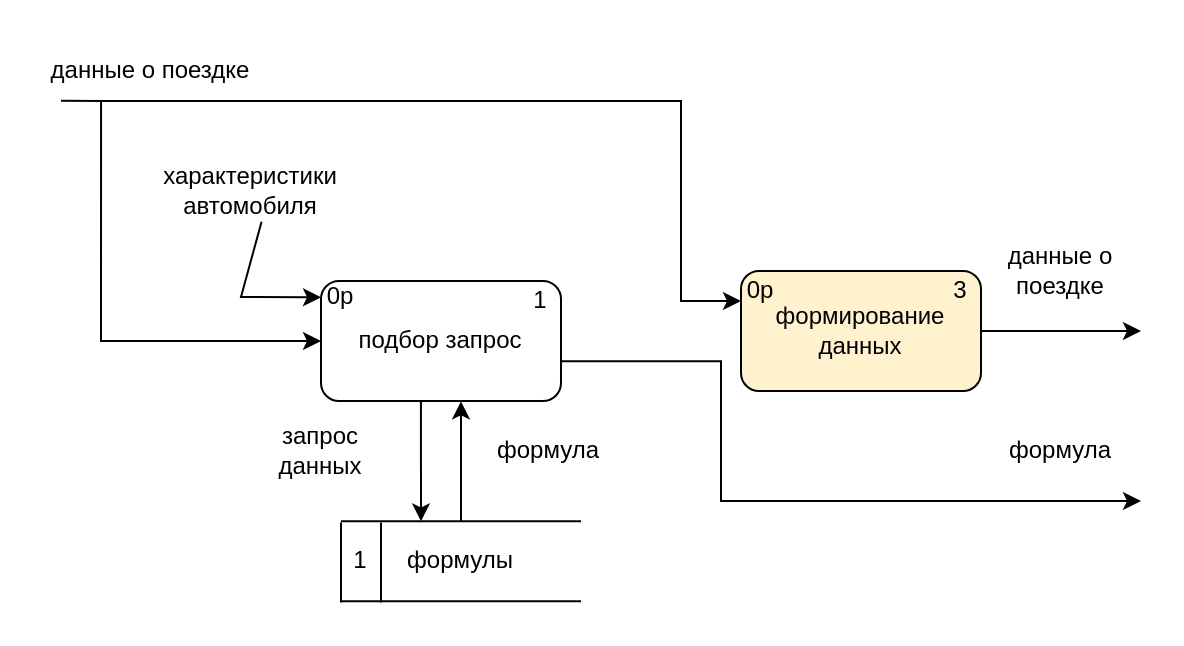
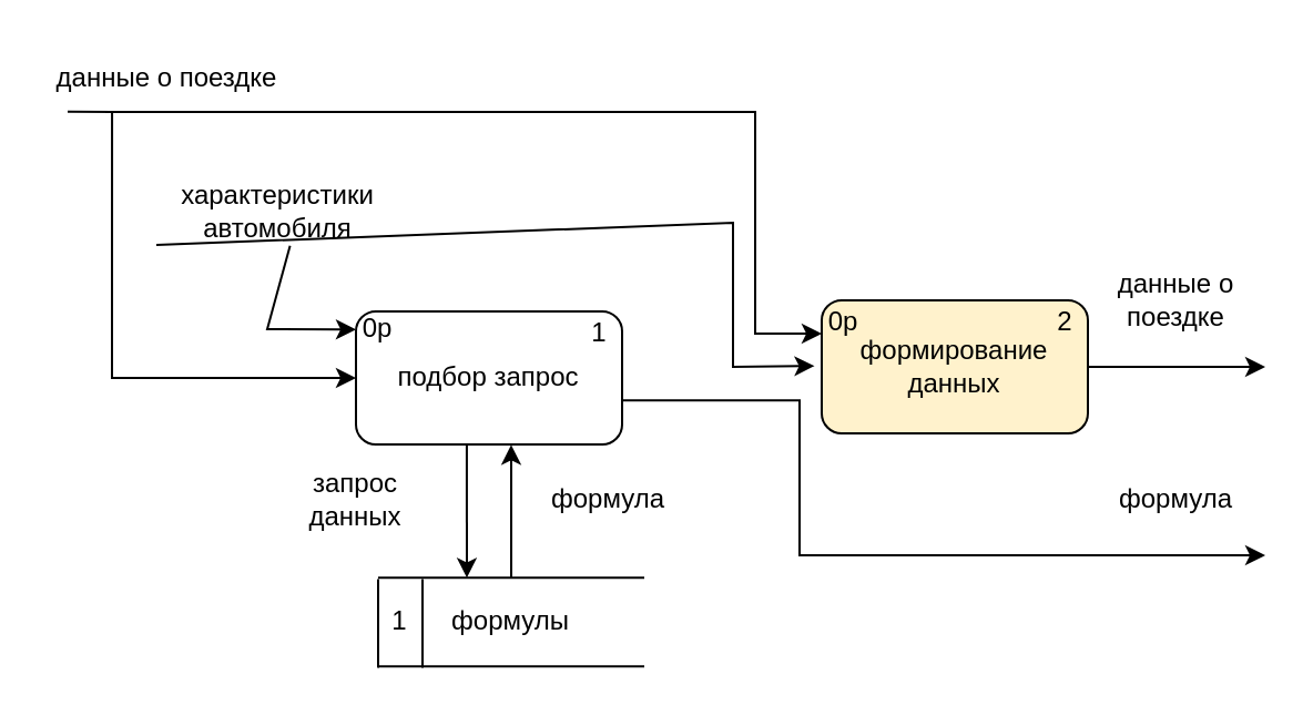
+ <mxCell id="2" value="" style="endArrow=classic;html=1;rounded=0;entryX=-0.027;entryY=0.493;entryDx=0;entryDy=0;entryPerimeter=0;exitX=0;exitY=1;exitDx=0;exitDy=0;" edge="1" parent="1" source="6" target="21"><mxGeometry width="50" height="50" relative="1" as="geometry"><mxPoint x="20" y="100" as="sourcePoint" /><mxPoint x="285" y="100" as="targetPoint" /><Array as="points"><mxPoint x="330" y="100" /><mxPoint x="330" y="165" /></Array></mxGeometry></mxCell>
- <mxCell id="28" value="3" style="text;html=1;strokeColor=none;fillColor=none;align=center;verticalAlign=middle;whiteSpace=wrap;rounded=0;" vertex="1" parent="1"><mxGeometry x="470" y="130" width="20" height="30" as="geometry" /></mxCell>
+ <mxCell id="28" value="2" style="text;html=1;strokeColor=none;fillColor=none;align=center;verticalAlign=middle;whiteSpace=wrap;rounded=0;" vertex="1" parent="1"><mxGeometry x="470" y="130" width="20" height="30" as="geometry" /></mxCell>
